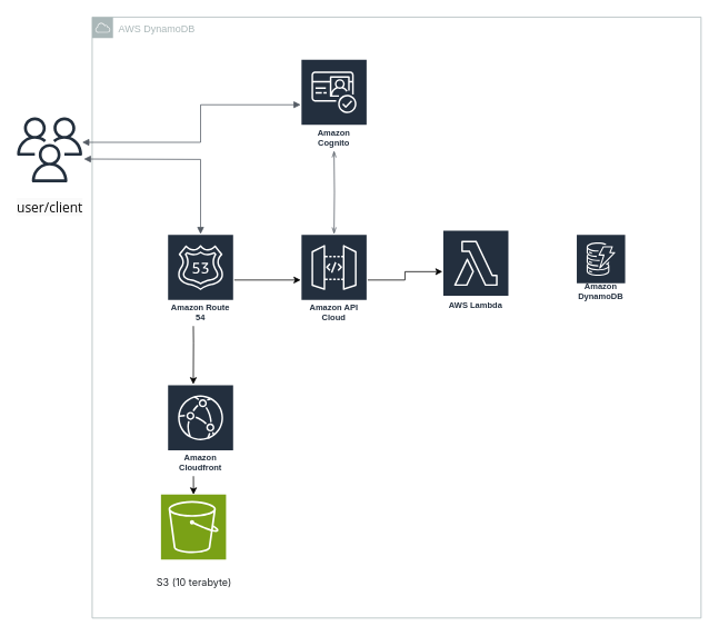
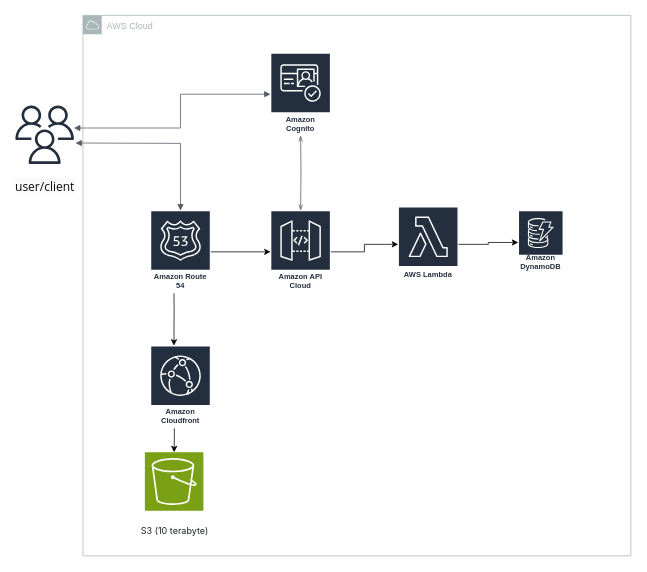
- <mxCell id="2" value="AWS DynamoDB" style="sketch=0;outlineConnect=0;gradientColor=none;html=1;whiteSpace=wrap;fontSize=12;fontStyle=0;shape=mxgraph.aws4.group;grIcon=mxgraph.aws4.group_aws_cloud;strokeColor=#AAB7B8;fillColor=none;verticalAlign=top;align=left;spacingLeft=30;fontColor=#AAB7B8;dashed=0;" vertex="1" parent="1"><mxGeometry x="110" y="20" width="730" height="720" as="geometry" /></mxCell>
+ <mxCell id="2" value="AWS Cloud" style="sketch=0;outlineConnect=0;gradientColor=none;html=1;whiteSpace=wrap;fontSize=12;fontStyle=0;shape=mxgraph.aws4.group;grIcon=mxgraph.aws4.group_aws_cloud;strokeColor=#AAB7B8;fillColor=none;verticalAlign=top;align=left;spacingLeft=30;fontColor=#AAB7B8;dashed=0;" vertex="1" parent="1"><mxGeometry x="110" y="20" width="730" height="720" as="geometry" /></mxCell>
+ <mxCell id="14" style="edgeStyle=orthogonalEdgeStyle;rounded=0;orthogonalLoop=1;jettySize=auto;html=1;" edge="1" parent="1" source="15" target="16"><mxGeometry relative="1" as="geometry" /></mxCell>
- <mxCell id="3" value="&#10;&lt;span style=&quot;color: rgb(31, 35, 40); font-family: -apple-system, BlinkMacSystemFont, &amp;quot;Segoe UI&amp;quot;, &amp;quot;Noto Sans&amp;quot;, Helvetica, Arial, sans-serif, &amp;quot;Apple Color Emoji&amp;quot;, &amp;quot;Segoe UI Emoji&amp;quot;; font-size: 12px; font-style: normal; font-variant-ligatures: normal; font-variant-caps: normal; font-weight: 400; letter-spacing: normal; orphans: 2; text-align: start; text-indent: 0px; text-transform: none; widows: 2; word-spacing: 0px; -webkit-text-stroke-width: 0px; white-space: nowrap; background-color: rgb(255, 255, 255); text-decoration-thickness: initial; text-decoration-style: initial; text-decoration-color: initial; display: inline !important; float: none;&quot;&gt;S3 (10 terabyte)&lt;/span&gt;&#10;&#10;" style="sketch=0;points=[[0,0,0],[0.25,0,0],[0.5,0,0],[0.75,0,0],[1,0,0],[0,1,0],[0.25,1,0],[0.5,1,0],[0.75,1,0],[1,1,0],[0,0.25,0],[0,0.5,0],[0,0.75,0],[1,0.25,0],[1,0.5,0],[1,0.75,0]];outlineConnect=0;fontColor=#232F3E;fillColor=#7AA116;strokeColor=#ffffff;dashed=0;verticalLabelPosition=bottom;verticalAlign=top;align=center;html=1;fontSize=12;fontStyle=0;aspect=fixed;shape=mxgraph.aws4.resourceIcon;resIcon=mxgraph.aws4.s3;" vertex="1" parent="1"><mxGeometry x="192.5" y="592" width="78" height="78" as="geometry" /></mxCell>
+ <mxCell id="3" value="&#10;&lt;span style=&quot;color: rgb(31, 35, 40); font-family: -apple-system, BlinkMacSystemFont, &amp;quot;Segoe UI&amp;quot;, &amp;quot;Noto Sans&amp;quot;, Helvetica, Arial, sans-serif, &amp;quot;Apple Color Emoji&amp;quot;, &amp;quot;Segoe UI Emoji&amp;quot;; font-size: 12px; font-style: normal; font-variant-ligatures: normal; font-variant-caps: normal; font-weight: 400; letter-spacing: normal; orphans: 2; text-align: start; text-indent: 0px; text-transform: none; widows: 2; word-spacing: 0px; -webkit-text-stroke-width: 0px; white-space: nowrap; background-color: rgb(255, 255, 255); text-decoration-thickness: initial; text-decoration-style: initial; text-decoration-color: initial; display: inline !important; float: none;&quot;&gt;S3 (10 terabyte)&lt;/span&gt;&#10;&#10;" style="sketch=0;points=[[0,0,0],[0.25,0,0],[0.5,0,0],[0.75,0,0],[1,0,0],[0,1,0],[0.25,1,0],[0.5,1,0],[0.75,1,0],[1,1,0],[0,0.25,0],[0,0.5,0],[0,0.75,0],[1,0.25,0],[1,0.5,0],[1,0.75,0]];outlineConnect=0;fontColor=#232F3E;fillColor=#7AA116;strokeColor=#ffffff;dashed=0;verticalLabelPosition=bottom;verticalAlign=top;align=center;html=1;fontSize=12;fontStyle=0;aspect=fixed;shape=mxgraph.aws4.resourceIcon;resIcon=mxgraph.aws4.s3;" vertex="1" parent="1"><mxGeometry x="192.5" y="602" width="78" height="78" as="geometry" /></mxCell>
